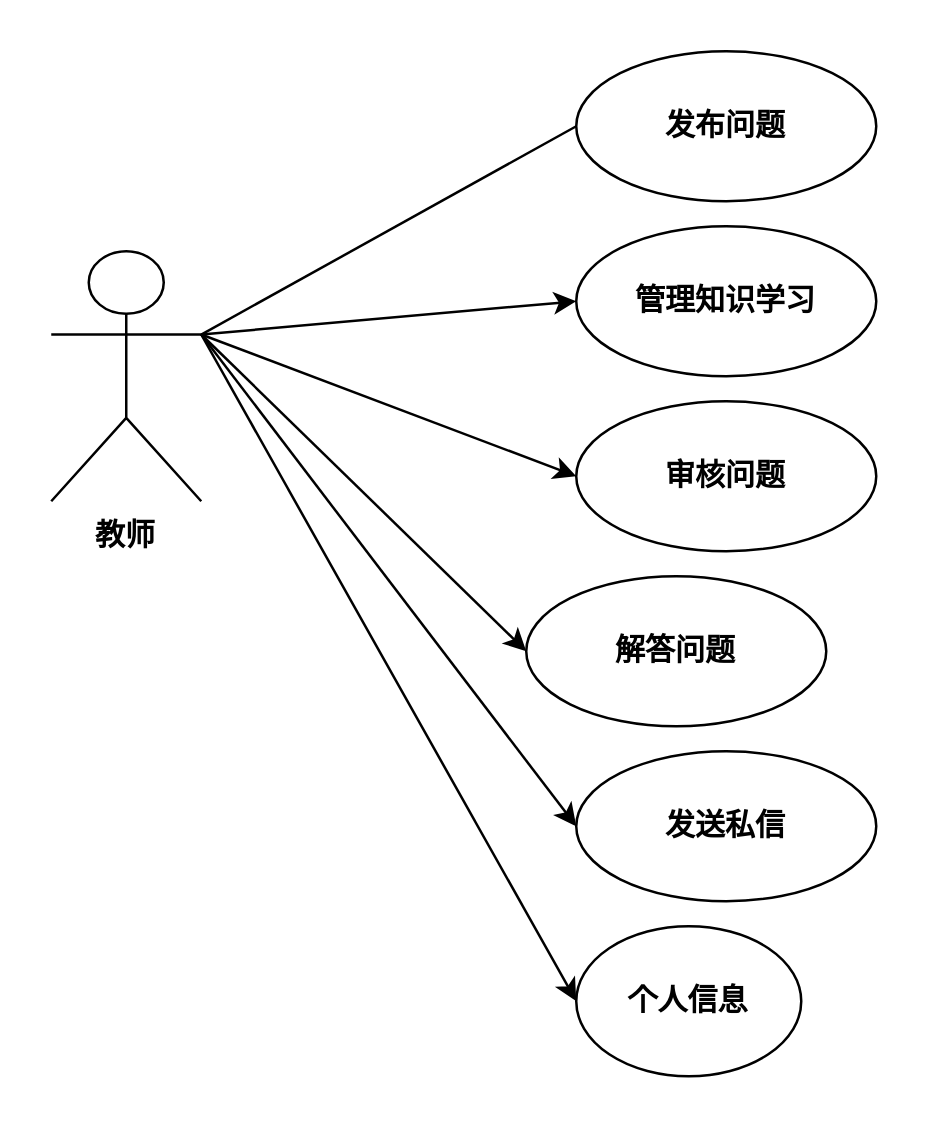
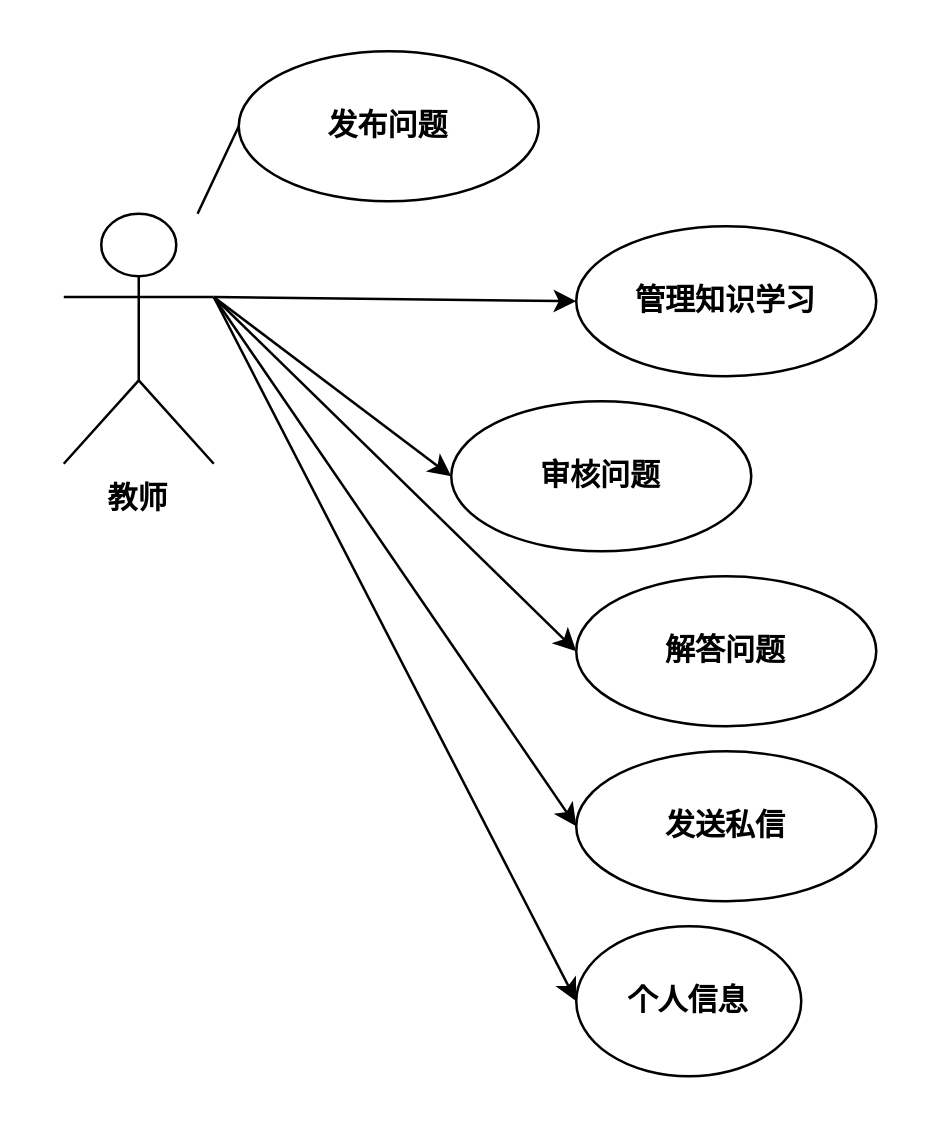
- <mxCell id="2" value="发布问题" style="rounded=1;whiteSpace=wrap;html=1;fontFamily=Helvetica;fontStyle=1;shape=ellipse;perimeter=ellipsePerimeter;" parent="1" vertex="1"><mxGeometry x="230" y="20" width="120" height="60" as="geometry" /></mxCell>
+ <mxCell id="2" value="发布问题" style="rounded=1;whiteSpace=wrap;html=1;fontFamily=Helvetica;fontStyle=1;shape=ellipse;perimeter=ellipsePerimeter;" parent="1" vertex="1"><mxGeometry x="95" y="20" width="120" height="60" as="geometry" /></mxCell>
- <mxCell id="9" value="教师" style="shape=umlActor;verticalLabelPosition=bottom;verticalAlign=top;outlineConnect=0;labelBackgroundColor=none;fontStyle=1;strokeWidth=1;fontFamily=Times New Roman;" parent="1" vertex="1"><mxGeometry x="20" y="100" width="60" height="100" as="geometry" /></mxCell>
+ <mxCell id="9" value="教师" style="shape=umlActor;verticalLabelPosition=bottom;verticalAlign=top;outlineConnect=0;labelBackgroundColor=none;fontStyle=1;strokeWidth=1;fontFamily=Times New Roman;" parent="1" vertex="1"><mxGeometry x="25" y="85" width="60" height="100" as="geometry" /></mxCell>
- <mxCell id="14" value="审核问题" style="rounded=1;whiteSpace=wrap;html=1;fontFamily=Helvetica;fontStyle=1;shape=ellipse;perimeter=ellipsePerimeter;" parent="1" vertex="1"><mxGeometry x="230" y="160" width="120" height="60" as="geometry" /></mxCell>
+ <mxCell id="14" value="审核问题" style="rounded=1;whiteSpace=wrap;html=1;fontFamily=Helvetica;fontStyle=1;shape=ellipse;perimeter=ellipsePerimeter;" parent="1" vertex="1"><mxGeometry x="180" y="160" width="120" height="60" as="geometry" /></mxCell>
- <mxCell id="11" value="解答问题" style="rounded=1;whiteSpace=wrap;html=1;fontFamily=Helvetica;fontStyle=1;shape=ellipse;perimeter=ellipsePerimeter;" parent="1" vertex="1"><mxGeometry x="210" y="230" width="120" height="60" as="geometry" /></mxCell>
+ <mxCell id="11" value="解答问题" style="rounded=1;whiteSpace=wrap;html=1;fontFamily=Helvetica;fontStyle=1;shape=ellipse;perimeter=ellipsePerimeter;" parent="1" vertex="1"><mxGeometry x="230" y="230" width="120" height="60" as="geometry" /></mxCell>
